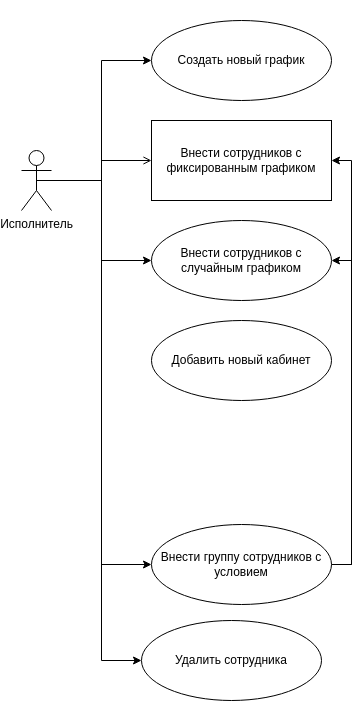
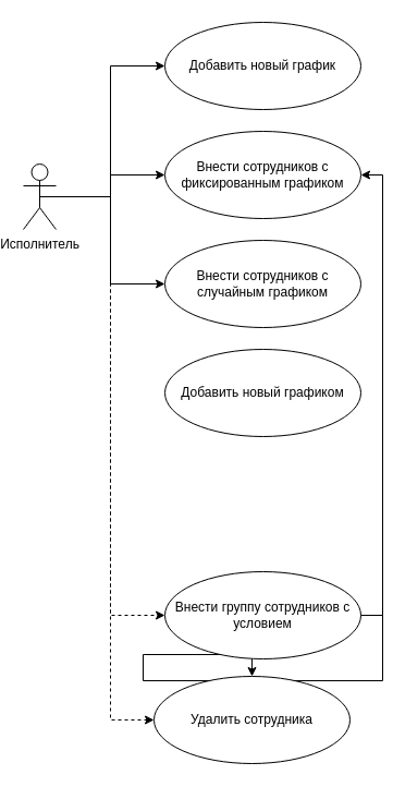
- <mxCell id="8" value="Создать новый график" style="ellipse;whiteSpace=wrap;html=1;" vertex="1" parent="1"><mxGeometry x="150" y="20" width="180" height="80" as="geometry" /></mxCell>
+ <mxCell id="8" value="Добавить новый график" style="ellipse;whiteSpace=wrap;html=1;" vertex="1" parent="1"><mxGeometry x="150" y="20" width="180" height="80" as="geometry" /></mxCell>
- <mxCell id="3" style="edgeStyle=orthogonalEdgeStyle;rounded=0;orthogonalLoop=1;jettySize=auto;html=1;exitX=0.5;exitY=0.5;exitDx=0;exitDy=0;exitPerimeter=0;entryX=0;entryY=0.5;entryDx=0;entryDy=0;endArrow=open;" edge="1" parent="1" source="7" target="9"><mxGeometry relative="1" as="geometry" /></mxCell>
+ <mxCell id="3" style="edgeStyle=orthogonalEdgeStyle;rounded=0;orthogonalLoop=1;jettySize=auto;html=1;exitX=0.5;exitY=0.5;exitDx=0;exitDy=0;exitPerimeter=0;entryX=0;entryY=0.5;entryDx=0;entryDy=0;" edge="1" parent="1" source="7" target="9"><mxGeometry relative="1" as="geometry" /></mxCell>
- <mxCell id="9" value="Внести сотрудников с фиксированным графиком" style="whiteSpace=wrap;html=1;rounded=0;" vertex="1" parent="1"><mxGeometry x="150" y="120" width="180" height="80" as="geometry" /></mxCell>
+ <mxCell id="9" value="Внести сотрудников с фиксированным графиком" style="ellipse;whiteSpace=wrap;html=1;" vertex="1" parent="1"><mxGeometry x="150" y="120" width="180" height="80" as="geometry" /></mxCell>
- <mxCell id="12" style="edgeStyle=orthogonalEdgeStyle;rounded=0;orthogonalLoop=1;jettySize=auto;html=1;exitX=1;exitY=0.5;exitDx=0;exitDy=0;entryX=1;entryY=0.5;entryDx=0;entryDy=0;" edge="1" parent="1" source="14" target="10"><mxGeometry relative="1" as="geometry" /></mxCell>
+ <mxCell id="12" style="edgeStyle=orthogonalEdgeStyle;rounded=0;orthogonalLoop=1;jettySize=auto;html=1;exitX=1;exitY=0.5;exitDx=0;exitDy=0;" edge="1" parent="1" source="14" target="15"><mxGeometry relative="1" as="geometry" /></mxCell>
- <mxCell id="11" value="Добавить новый кабинет" style="ellipse;whiteSpace=wrap;html=1;" vertex="1" parent="1"><mxGeometry x="150" y="320" width="180" height="80" as="geometry" /></mxCell>
+ <mxCell id="11" value="Добавить новый графиком" style="ellipse;whiteSpace=wrap;html=1;" vertex="1" parent="1"><mxGeometry x="150" y="320" width="180" height="80" as="geometry" /></mxCell>
- <mxCell id="5" style="edgeStyle=orthogonalEdgeStyle;rounded=0;orthogonalLoop=1;jettySize=auto;html=1;exitX=0.5;exitY=0.5;exitDx=0;exitDy=0;exitPerimeter=0;entryX=0;entryY=0.5;entryDx=0;entryDy=0;" edge="1" parent="1" source="7" target="14"><mxGeometry relative="1" as="geometry" /></mxCell>
+ <mxCell id="5" style="edgeStyle=orthogonalEdgeStyle;rounded=0;orthogonalLoop=1;jettySize=auto;html=1;exitX=0.5;exitY=0.5;exitDx=0;exitDy=0;exitPerimeter=0;entryX=0;entryY=0.5;entryDx=0;entryDy=0;dashed=1;" edge="1" parent="1" source="7" target="14"><mxGeometry relative="1" as="geometry" /></mxCell>
- <mxCell id="6" style="edgeStyle=orthogonalEdgeStyle;rounded=0;orthogonalLoop=1;jettySize=auto;html=1;exitX=0.5;exitY=0.5;exitDx=0;exitDy=0;exitPerimeter=0;entryX=0;entryY=0.5;entryDx=0;entryDy=0;" edge="1" parent="1" source="7" target="15"><mxGeometry relative="1" as="geometry"><Array as="points"><mxPoint x="100" y="180" /><mxPoint x="100" y="660" /></Array></mxGeometry></mxCell>
+ <mxCell id="6" style="edgeStyle=orthogonalEdgeStyle;rounded=0;orthogonalLoop=1;jettySize=auto;html=1;exitX=0.5;exitY=0.5;exitDx=0;exitDy=0;exitPerimeter=0;entryX=0;entryY=0.5;entryDx=0;entryDy=0;dashed=1;" edge="1" parent="1" source="7" target="15"><mxGeometry relative="1" as="geometry"><Array as="points"><mxPoint x="100" y="180" /><mxPoint x="100" y="660" /></Array></mxGeometry></mxCell>
